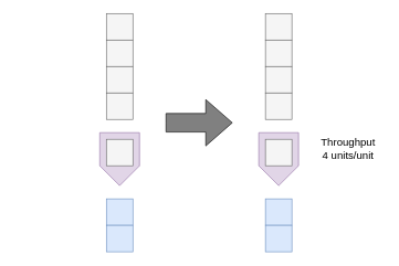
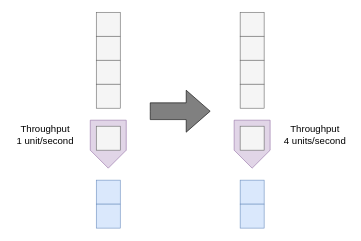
+ <mxCell id="19" value="Throughput&lt;br&gt;1 unit/second" style="text;html=1;strokeColor=none;fillColor=none;align=center;verticalAlign=middle;whiteSpace=wrap;rounded=0;fontSize=16;" vertex="1" parent="1"><mxGeometry x="20" y="200" width="110" height="50" as="geometry" /></mxCell>
- <mxCell id="20" value="Throughput&lt;br&gt;4 units/unit" style="text;html=1;strokeColor=none;fillColor=none;align=center;verticalAlign=middle;whiteSpace=wrap;rounded=0;fontSize=16;" vertex="1" parent="1"><mxGeometry x="470" y="200" width="110" height="50" as="geometry" /></mxCell>
+ <mxCell id="20" value="Throughput&lt;br&gt;4 units/second" style="text;html=1;strokeColor=none;fillColor=none;align=center;verticalAlign=middle;whiteSpace=wrap;rounded=0;fontSize=16;" vertex="1" parent="1"><mxGeometry x="470" y="200" width="110" height="50" as="geometry" /></mxCell>
